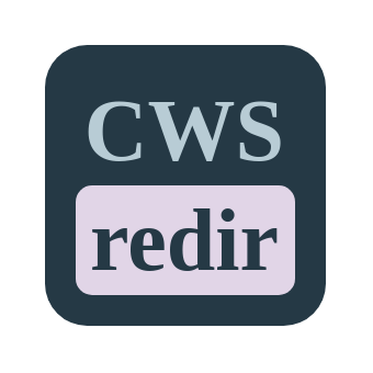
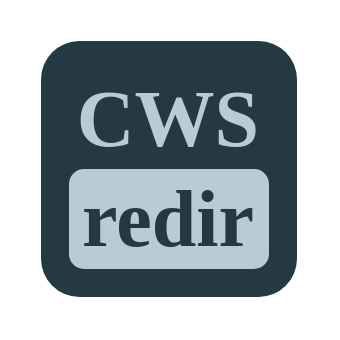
- <mxCell id="3" value="&lt;span style=&quot;font-family: &amp;quot;Maple Mono SC NF&amp;quot;; font-weight: 700;&quot;&gt;redir&lt;/span&gt;" style="rounded=1;whiteSpace=wrap;html=1;fillColor=#e1d5e7;strokeColor=none;fontSize=40;verticalAlign=middle;align=center;fontColor=#253945;glass=0;shadow=0;" vertex="1" parent="1"><mxGeometry x="34" y="84" width="100" height="50" as="geometry" /></mxCell>
+ <mxCell id="3" value="&lt;span style=&quot;font-family: &amp;quot;Maple Mono SC NF&amp;quot;; font-weight: 700;&quot;&gt;redir&lt;/span&gt;" style="rounded=1;whiteSpace=wrap;html=1;fillColor=#B8CCD5;strokeColor=none;fontSize=40;verticalAlign=middle;align=center;fontColor=#253945;glass=0;shadow=0;" vertex="1" parent="1"><mxGeometry x="34" y="84" width="100" height="50" as="geometry" /></mxCell>
